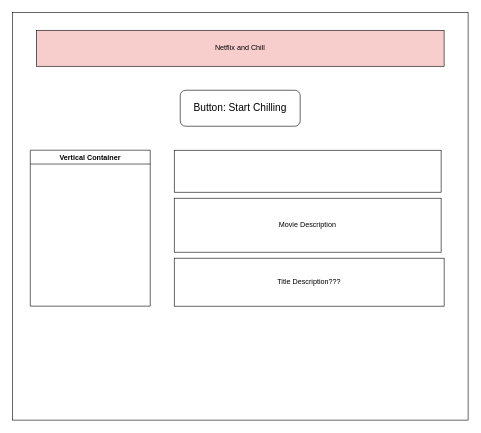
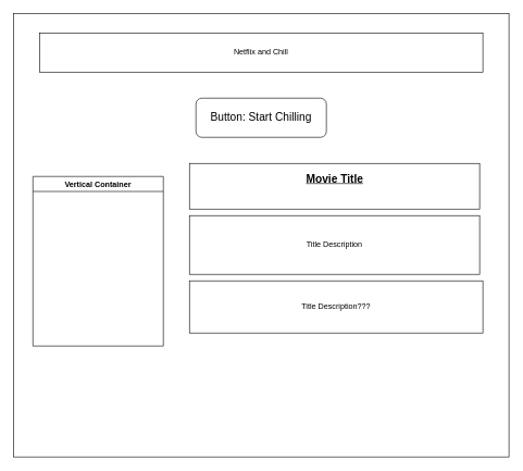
- <mxCell id="3" value="Netflix and Chill" style="rounded=0;whiteSpace=wrap;html=1;fillColor=#f8cecc;" vertex="1" parent="1"><mxGeometry x="60" y="50" width="680" height="60" as="geometry" /></mxCell>
+ <mxCell id="3" value="Netflix and Chill" style="rounded=0;whiteSpace=wrap;html=1;" vertex="1" parent="1"><mxGeometry x="60" y="50" width="680" height="60" as="geometry" /></mxCell>
+ <mxCell id="6" value="Movie Title" style="text;html=1;strokeColor=none;fillColor=none;align=center;verticalAlign=middle;whiteSpace=wrap;rounded=0;fontStyle=5;fontSize=17;" vertex="1" parent="1"><mxGeometry x="447.5" y="260" width="130" height="30" as="geometry" /></mxCell>
- <mxCell id="5" value="Movie Description" style="rounded=0;whiteSpace=wrap;html=1;" vertex="1" parent="1"><mxGeometry x="290" y="330" width="445" height="90" as="geometry" /></mxCell>
+ <mxCell id="5" value="Title Description" style="rounded=0;whiteSpace=wrap;html=1;" vertex="1" parent="1"><mxGeometry x="290" y="330" width="445" height="90" as="geometry" /></mxCell>
- <mxCell id="8" value="Vertical Container" style="swimlane;" vertex="1" parent="1"><mxGeometry x="50" y="250" width="200" height="260" as="geometry" /></mxCell>
+ <mxCell id="8" value="Vertical Container" style="swimlane;" vertex="1" parent="1"><mxGeometry x="50" y="270" width="200" height="260" as="geometry" /></mxCell>
